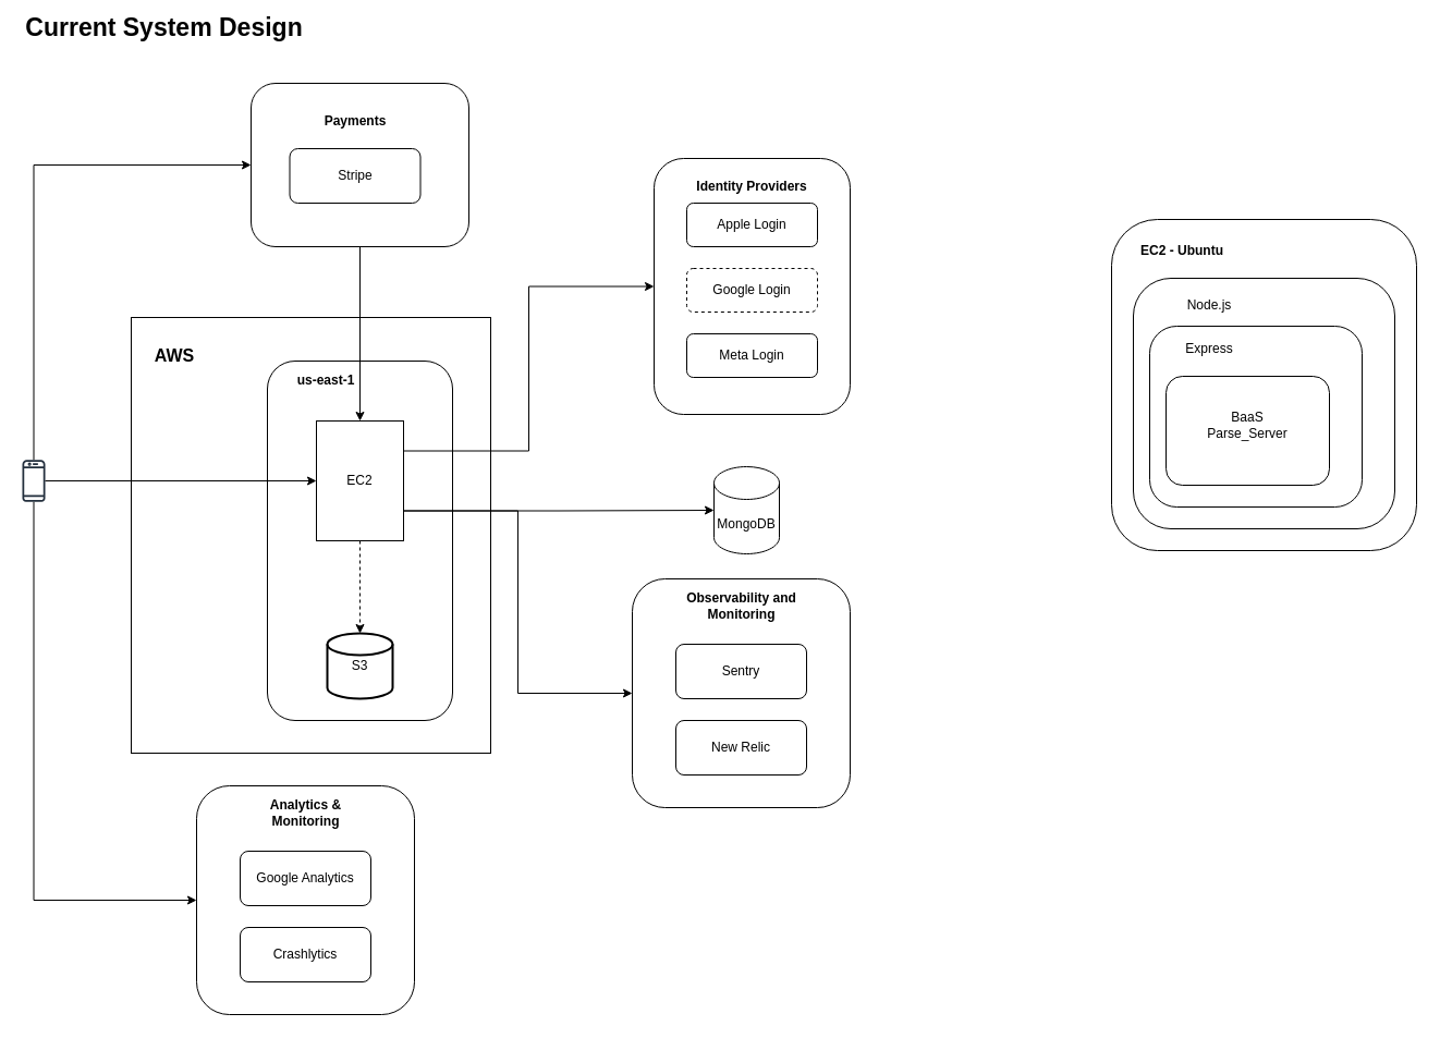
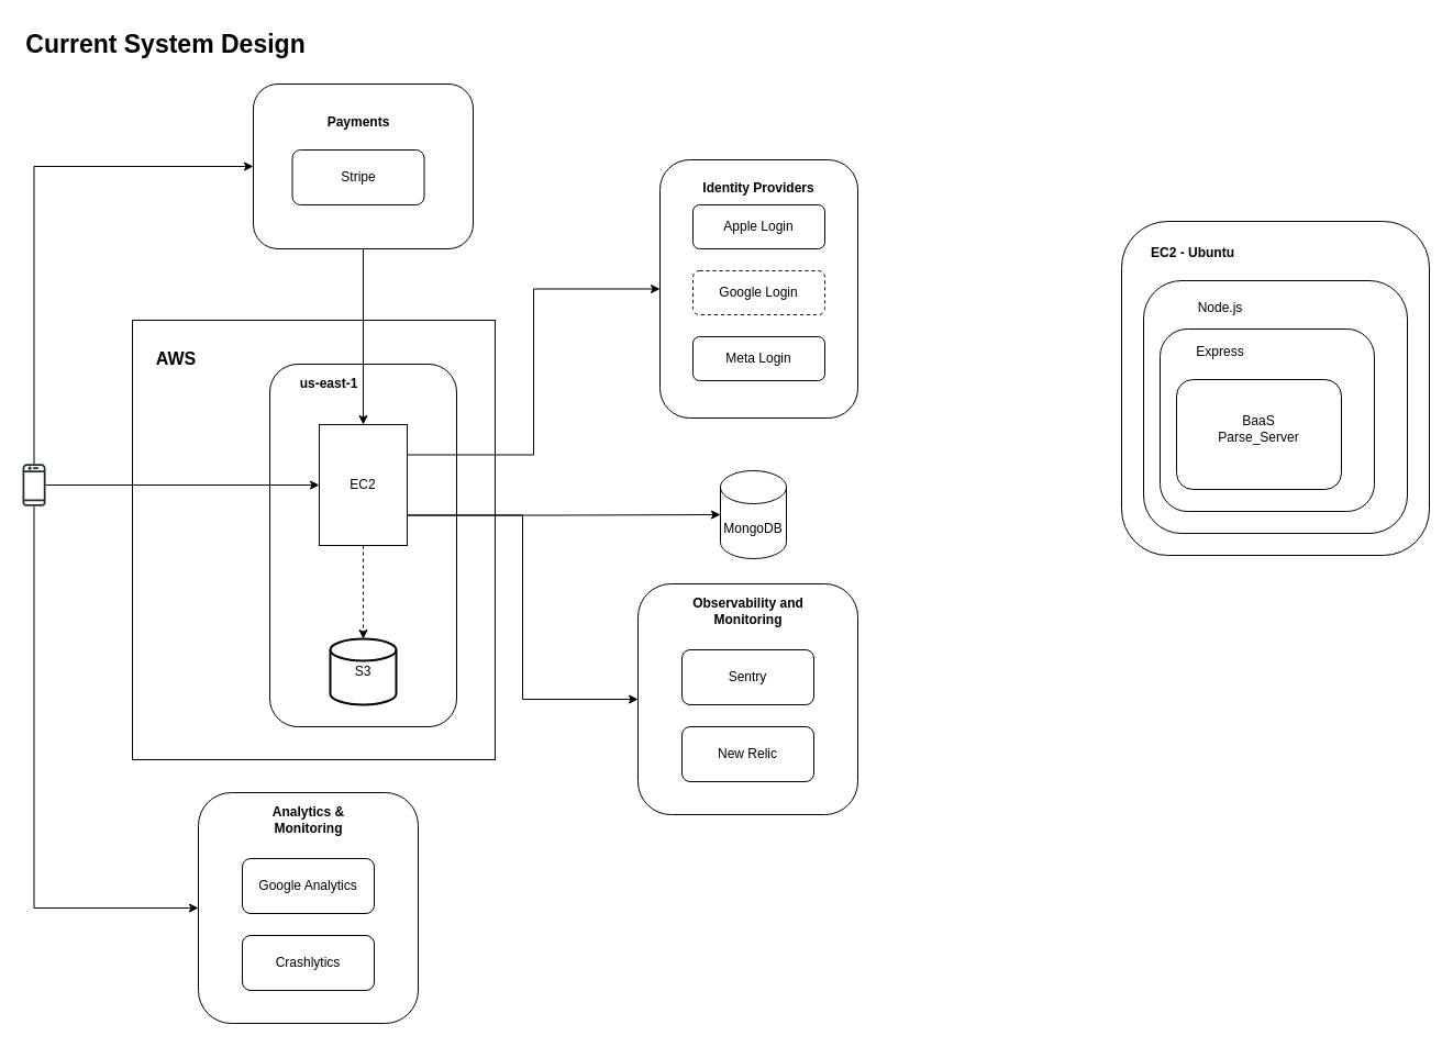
- <mxCell id="6" value="Current System Design" style="text;html=1;align=center;verticalAlign=middle;resizable=0;points=[];autosize=1;strokeColor=none;fillColor=none;fontSize=23;fontStyle=1" parent="1" vertex="1"><mxGeometry x="20" y="5" width="260" height="40" as="geometry" /></mxCell>
+ <mxCell id="6" value="Current System Design" style="text;html=1;align=center;verticalAlign=middle;resizable=0;points=[];autosize=1;strokeColor=none;fillColor=none;fontSize=23;fontStyle=1" parent="1" vertex="1"><mxGeometry x="20" y="20" width="260" height="40" as="geometry" /></mxCell>
